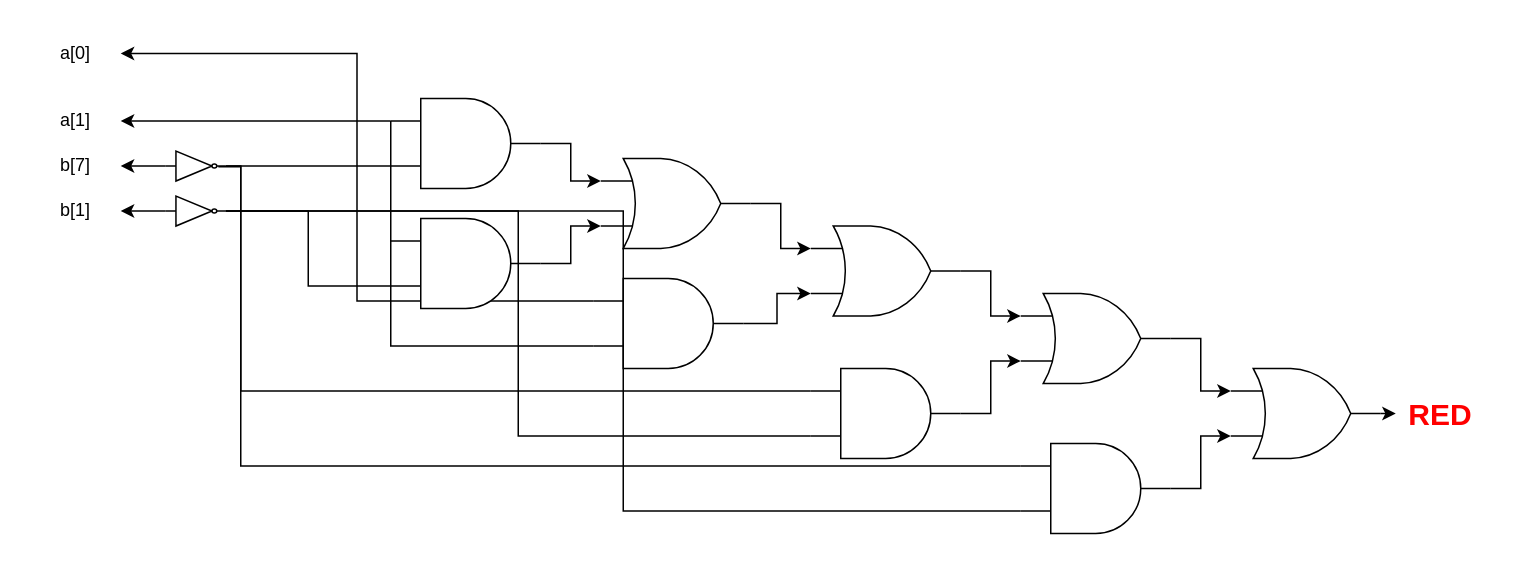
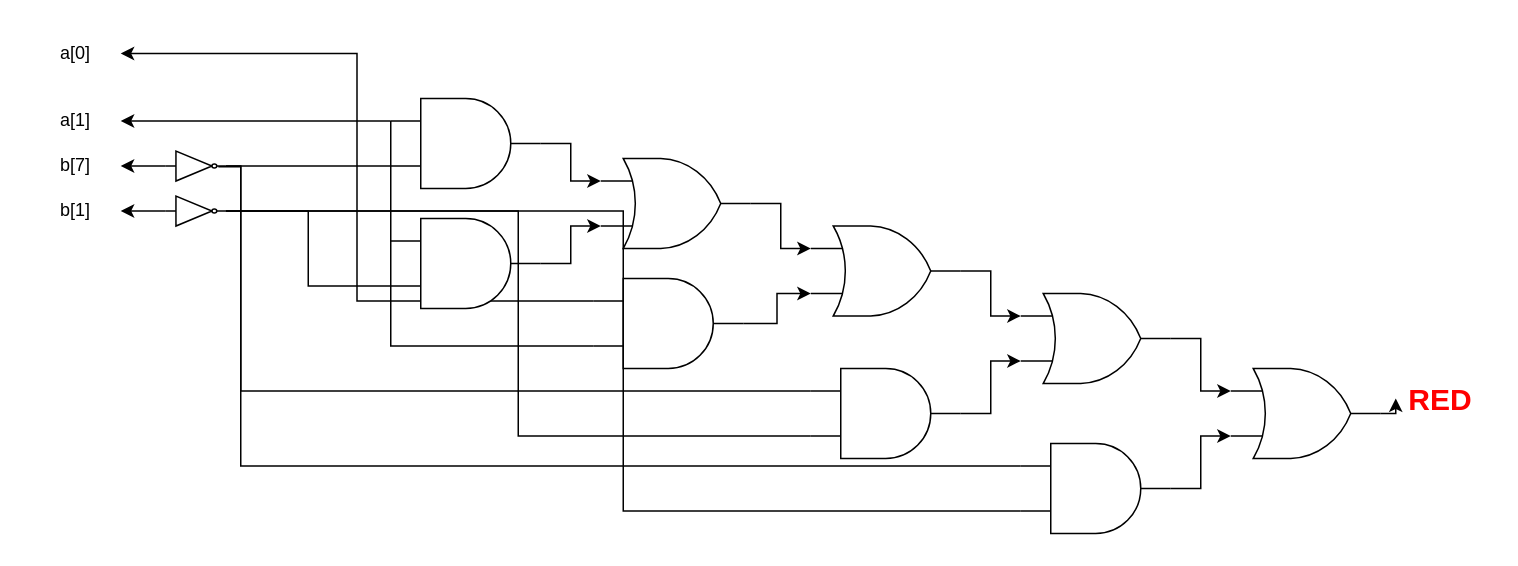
- <mxCell id="30" value="&lt;b&gt;&lt;font style=&quot;color: rgb(255, 0, 0); font-size: 20px;&quot;&gt;RED&lt;/font&gt;&lt;/b&gt;" style="text;html=1;align=center;verticalAlign=middle;whiteSpace=wrap;rounded=0;" parent="1" vertex="1"><mxGeometry x="930" y="260" width="60" height="30" as="geometry" /></mxCell>
+ <mxCell id="30" value="&lt;b&gt;&lt;font style=&quot;color: rgb(255, 0, 0); font-size: 20px;&quot;&gt;RED&lt;/font&gt;&lt;/b&gt;" style="text;html=1;align=center;verticalAlign=middle;whiteSpace=wrap;rounded=0;" parent="1" vertex="1"><mxGeometry x="930" y="250" width="60" height="30" as="geometry" /></mxCell>
